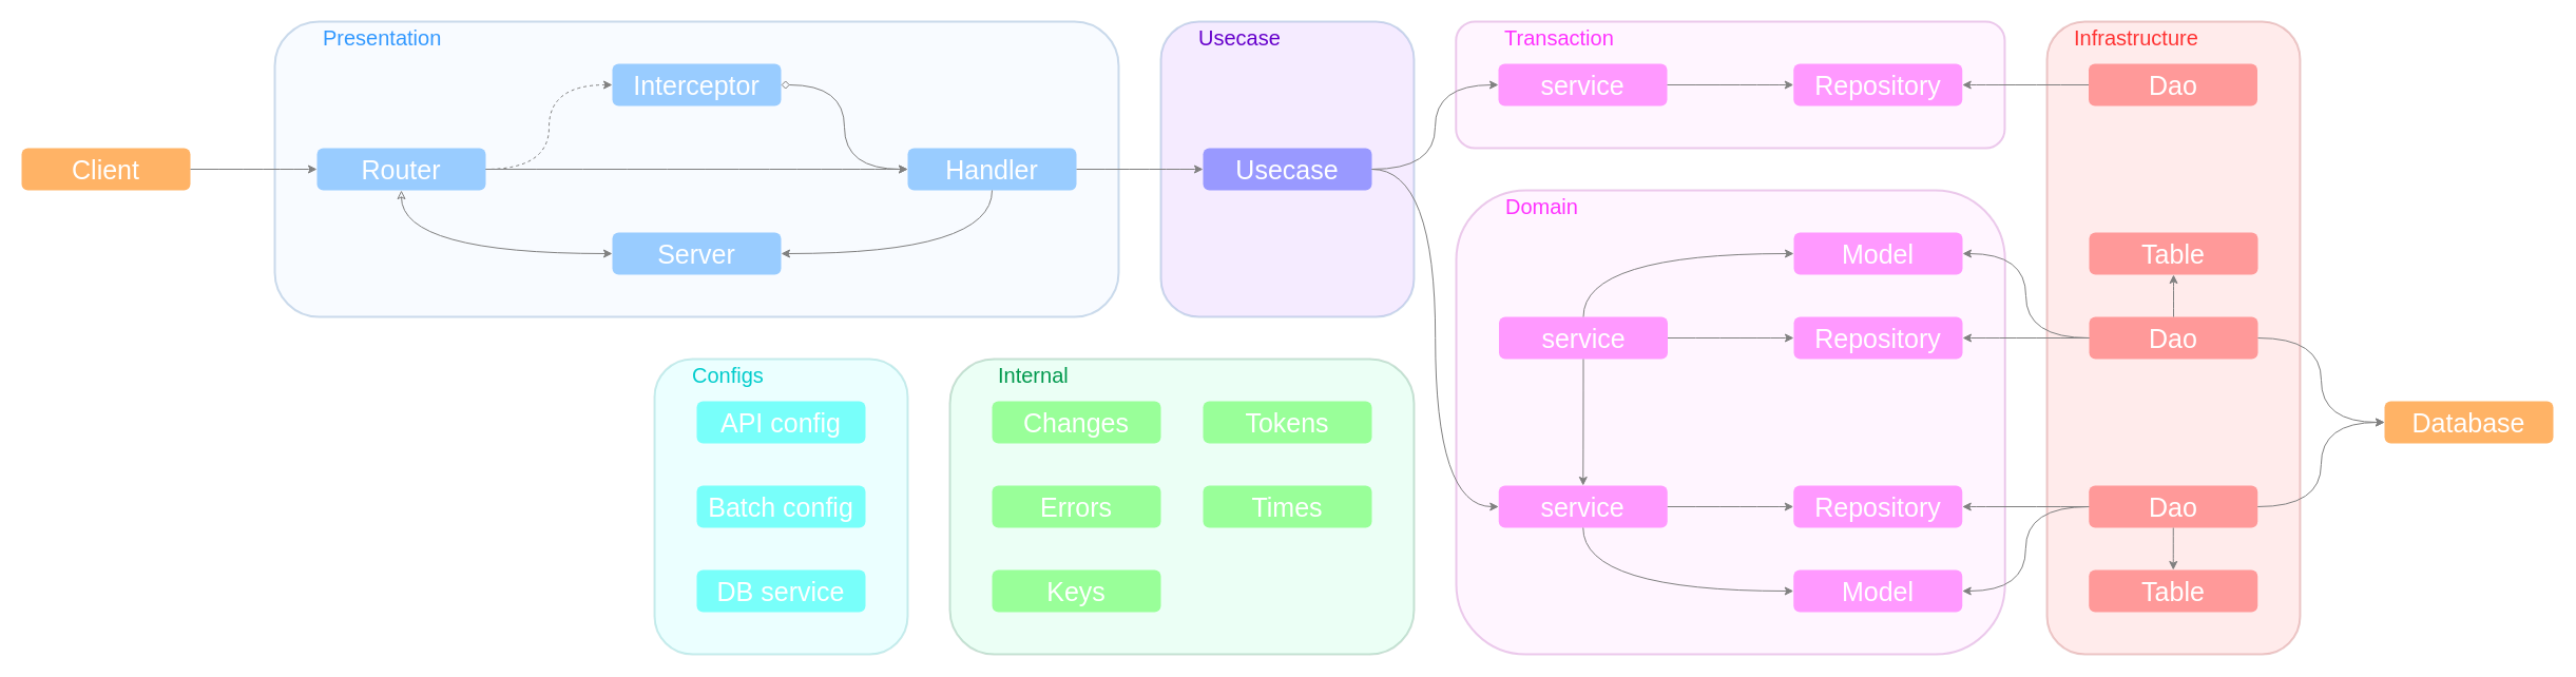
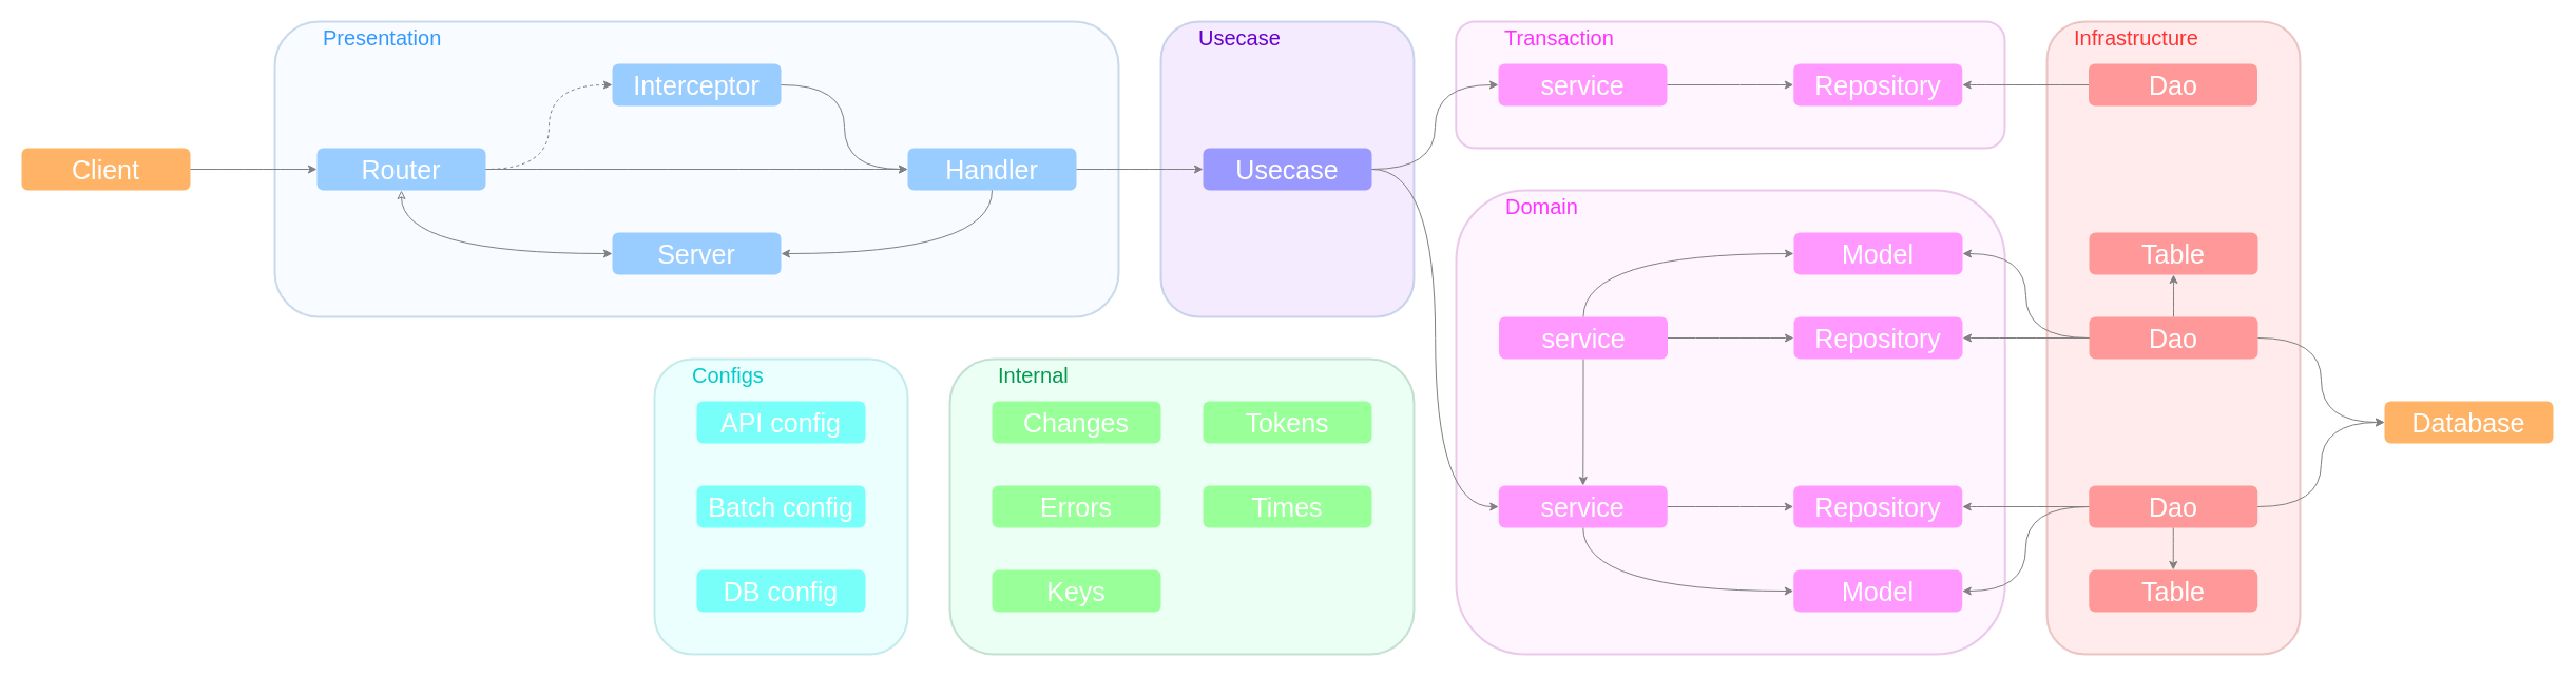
- <mxCell id="37" value="" style="endArrow=diamond;startArrow=classic;html=1;rounded=0;edgeStyle=orthogonalEdgeStyle;curved=1;entryX=1;entryY=0.5;entryDx=0;entryDy=0;exitX=0;exitY=0.5;exitDx=0;exitDy=0;endFill=0;strokeColor=#808080;" edge="1" parent="1" source="10" target="9"><mxGeometry width="50" height="50" relative="1" as="geometry"><mxPoint x="880" y="420" as="sourcePoint" /><mxPoint x="480" y="420" as="targetPoint" /></mxGeometry></mxCell>
+ <mxCell id="37" value="" style="endArrow=none;startArrow=classic;html=1;rounded=0;edgeStyle=orthogonalEdgeStyle;curved=1;entryX=1;entryY=0.5;entryDx=0;entryDy=0;exitX=0;exitY=0.5;exitDx=0;exitDy=0;endFill=0;strokeColor=#808080;" edge="1" parent="1" source="10" target="9"><mxGeometry width="50" height="50" relative="1" as="geometry"><mxPoint x="880" y="420" as="sourcePoint" /><mxPoint x="480" y="420" as="targetPoint" /></mxGeometry></mxCell>
- <mxCell id="67" value="&lt;font color=&quot;#ffffff&quot; style=&quot;font-size: 25px;&quot;&gt;DB service&lt;/font&gt;" style="rounded=1;whiteSpace=wrap;html=1;fillColor=#78FFFA;strokeColor=none;" vertex="1" parent="1"><mxGeometry x="660" y="540" width="160" height="40" as="geometry" /></mxCell>
+ <mxCell id="67" value="&lt;font color=&quot;#ffffff&quot; style=&quot;font-size: 25px;&quot;&gt;DB config&lt;/font&gt;" style="rounded=1;whiteSpace=wrap;html=1;fillColor=#78FFFA;strokeColor=none;" vertex="1" parent="1"><mxGeometry x="660" y="540" width="160" height="40" as="geometry" /></mxCell>
